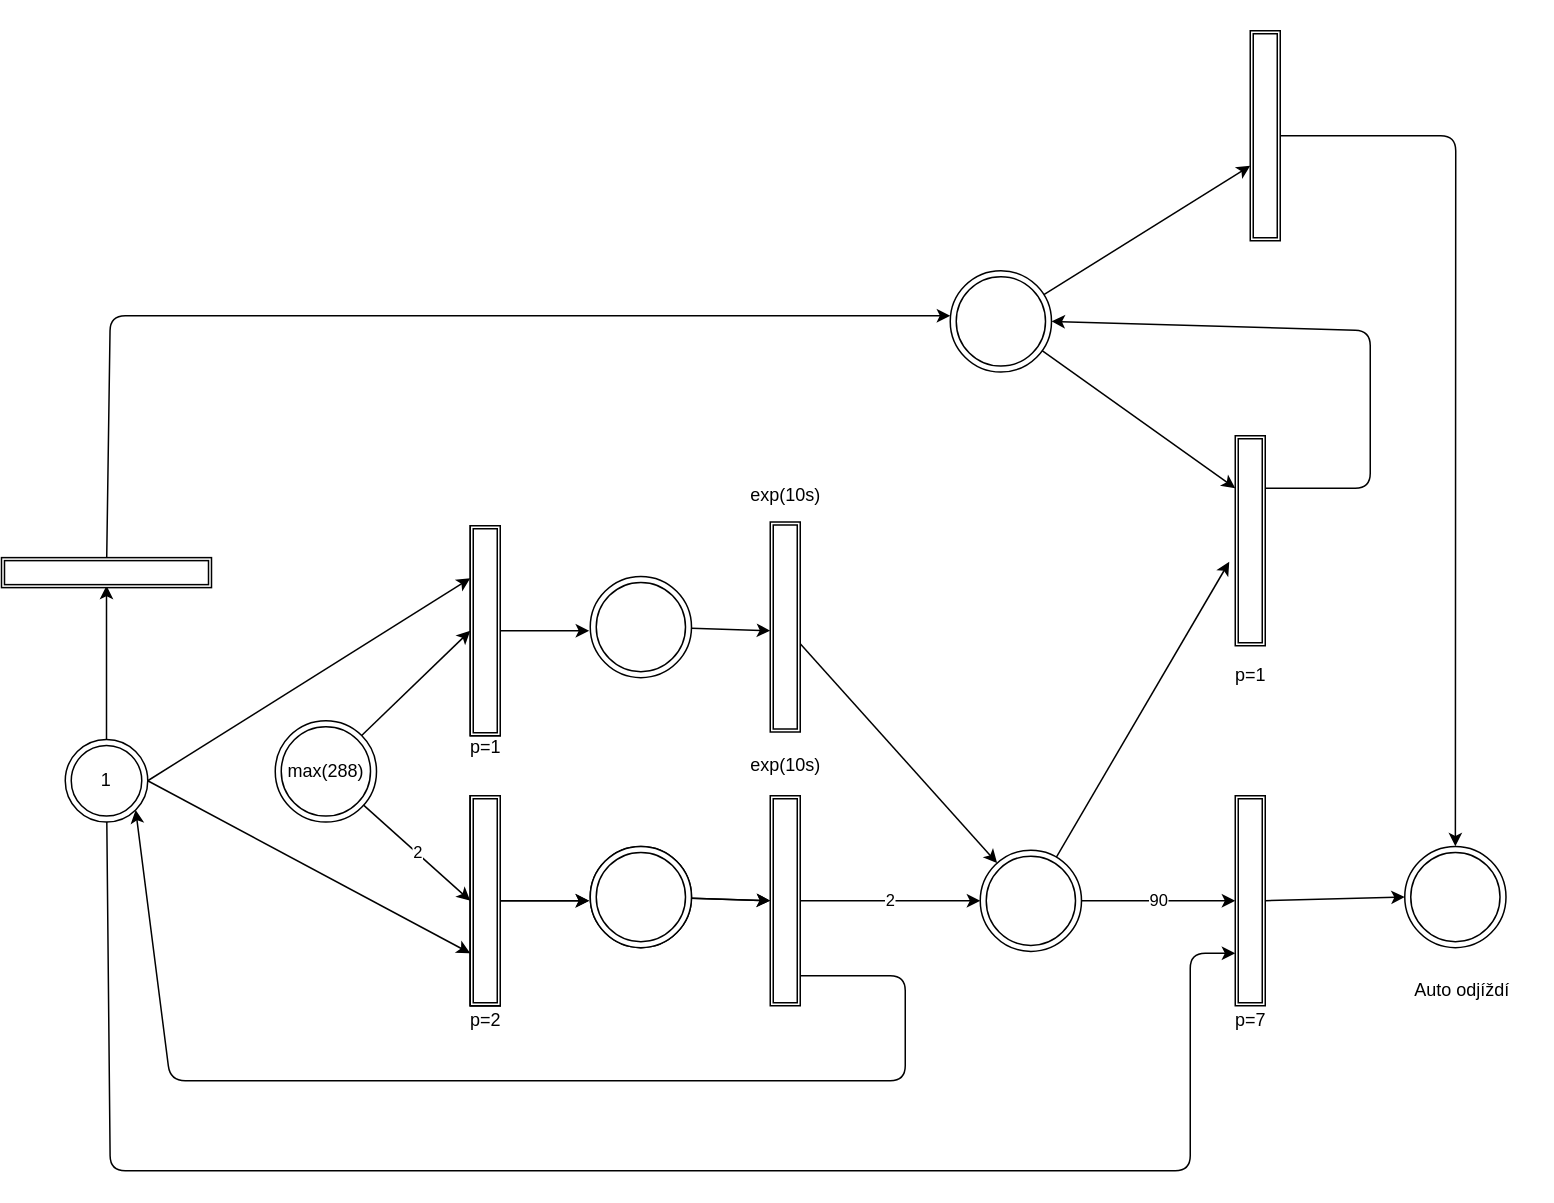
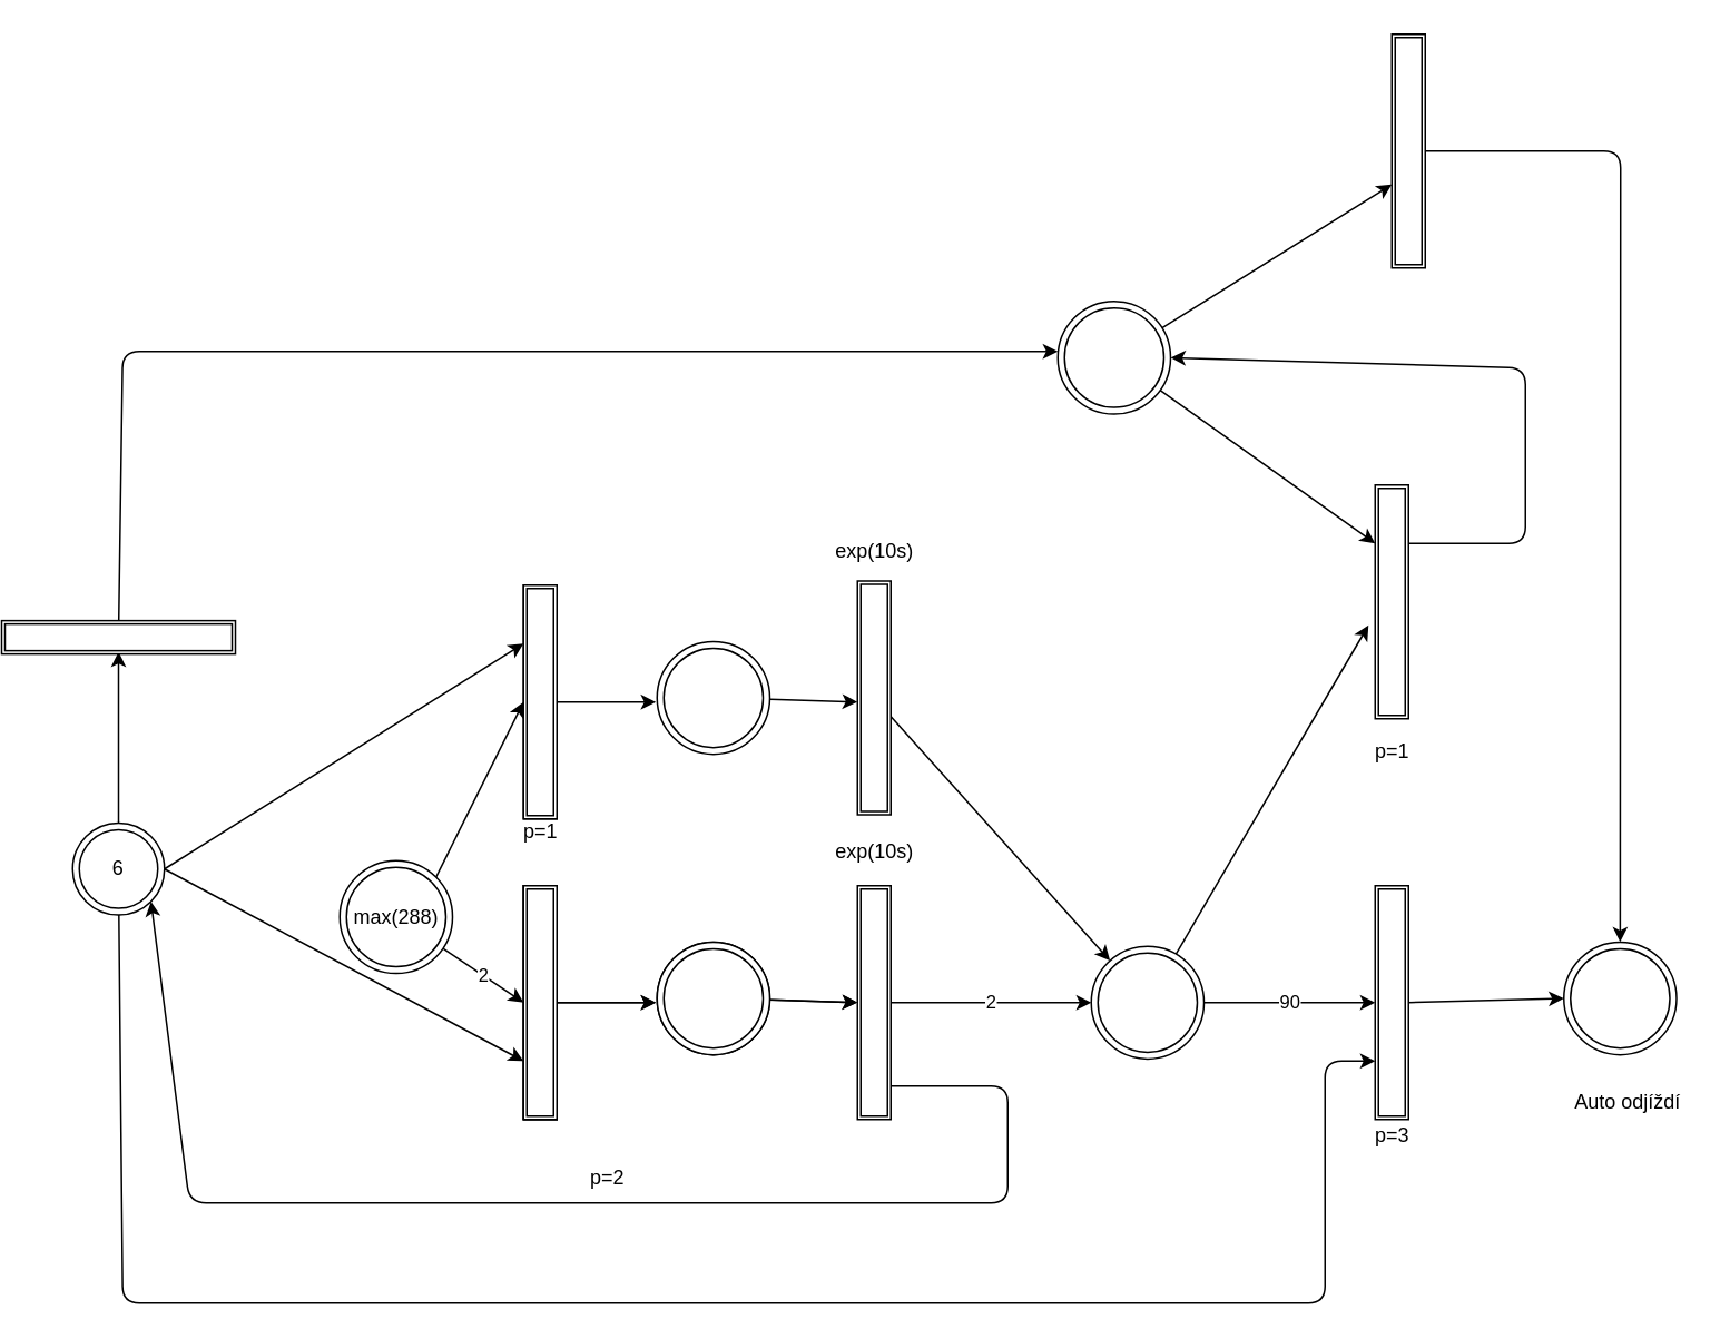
- <mxCell id="11" value="max(288)" style="ellipse;shape=doubleEllipse;whiteSpace=wrap;html=1;aspect=fixed;" parent="1" vertex="1"><mxGeometry x="160" y="480" width="67.5" height="67.5" as="geometry" /></mxCell>
+ <mxCell id="11" value="max(288)" style="ellipse;shape=doubleEllipse;whiteSpace=wrap;html=1;aspect=fixed;" parent="1" vertex="1"><mxGeometry x="180" y="515" width="67.5" height="67.5" as="geometry" /></mxCell>
- <mxCell id="8" value="1" style="ellipse;shape=doubleEllipse;whiteSpace=wrap;html=1;aspect=fixed;" parent="1" vertex="1"><mxGeometry x="20" y="492.5" width="55" height="55" as="geometry" /></mxCell>
+ <mxCell id="8" value="6" style="ellipse;shape=doubleEllipse;whiteSpace=wrap;html=1;aspect=fixed;" parent="1" vertex="1"><mxGeometry x="20" y="492.5" width="55" height="55" as="geometry" /></mxCell>
- <mxCell id="36" value="p=2" style="text;html=1;align=center;verticalAlign=middle;resizable=0;points=[];autosize=1;strokeColor=none;fillColor=none;" parent="1" vertex="1"><mxGeometry x="280" y="670" width="40" height="20" as="geometry" /></mxCell>
+ <mxCell id="36" value="p=2" style="text;html=1;align=center;verticalAlign=middle;resizable=0;points=[];autosize=1;strokeColor=none;fillColor=none;" parent="1" vertex="1"><mxGeometry x="320" y="695" width="40" height="20" as="geometry" /></mxCell>
- <mxCell id="23" value="p=7" style="text;html=1;align=center;verticalAlign=middle;resizable=0;points=[];autosize=1;strokeColor=none;fillColor=none;" parent="1" vertex="1"><mxGeometry x="790" y="670" width="40" height="20" as="geometry" /></mxCell>
+ <mxCell id="23" value="p=3" style="text;html=1;align=center;verticalAlign=middle;resizable=0;points=[];autosize=1;strokeColor=none;fillColor=none;" parent="1" vertex="1"><mxGeometry x="790" y="670" width="40" height="20" as="geometry" /></mxCell>
